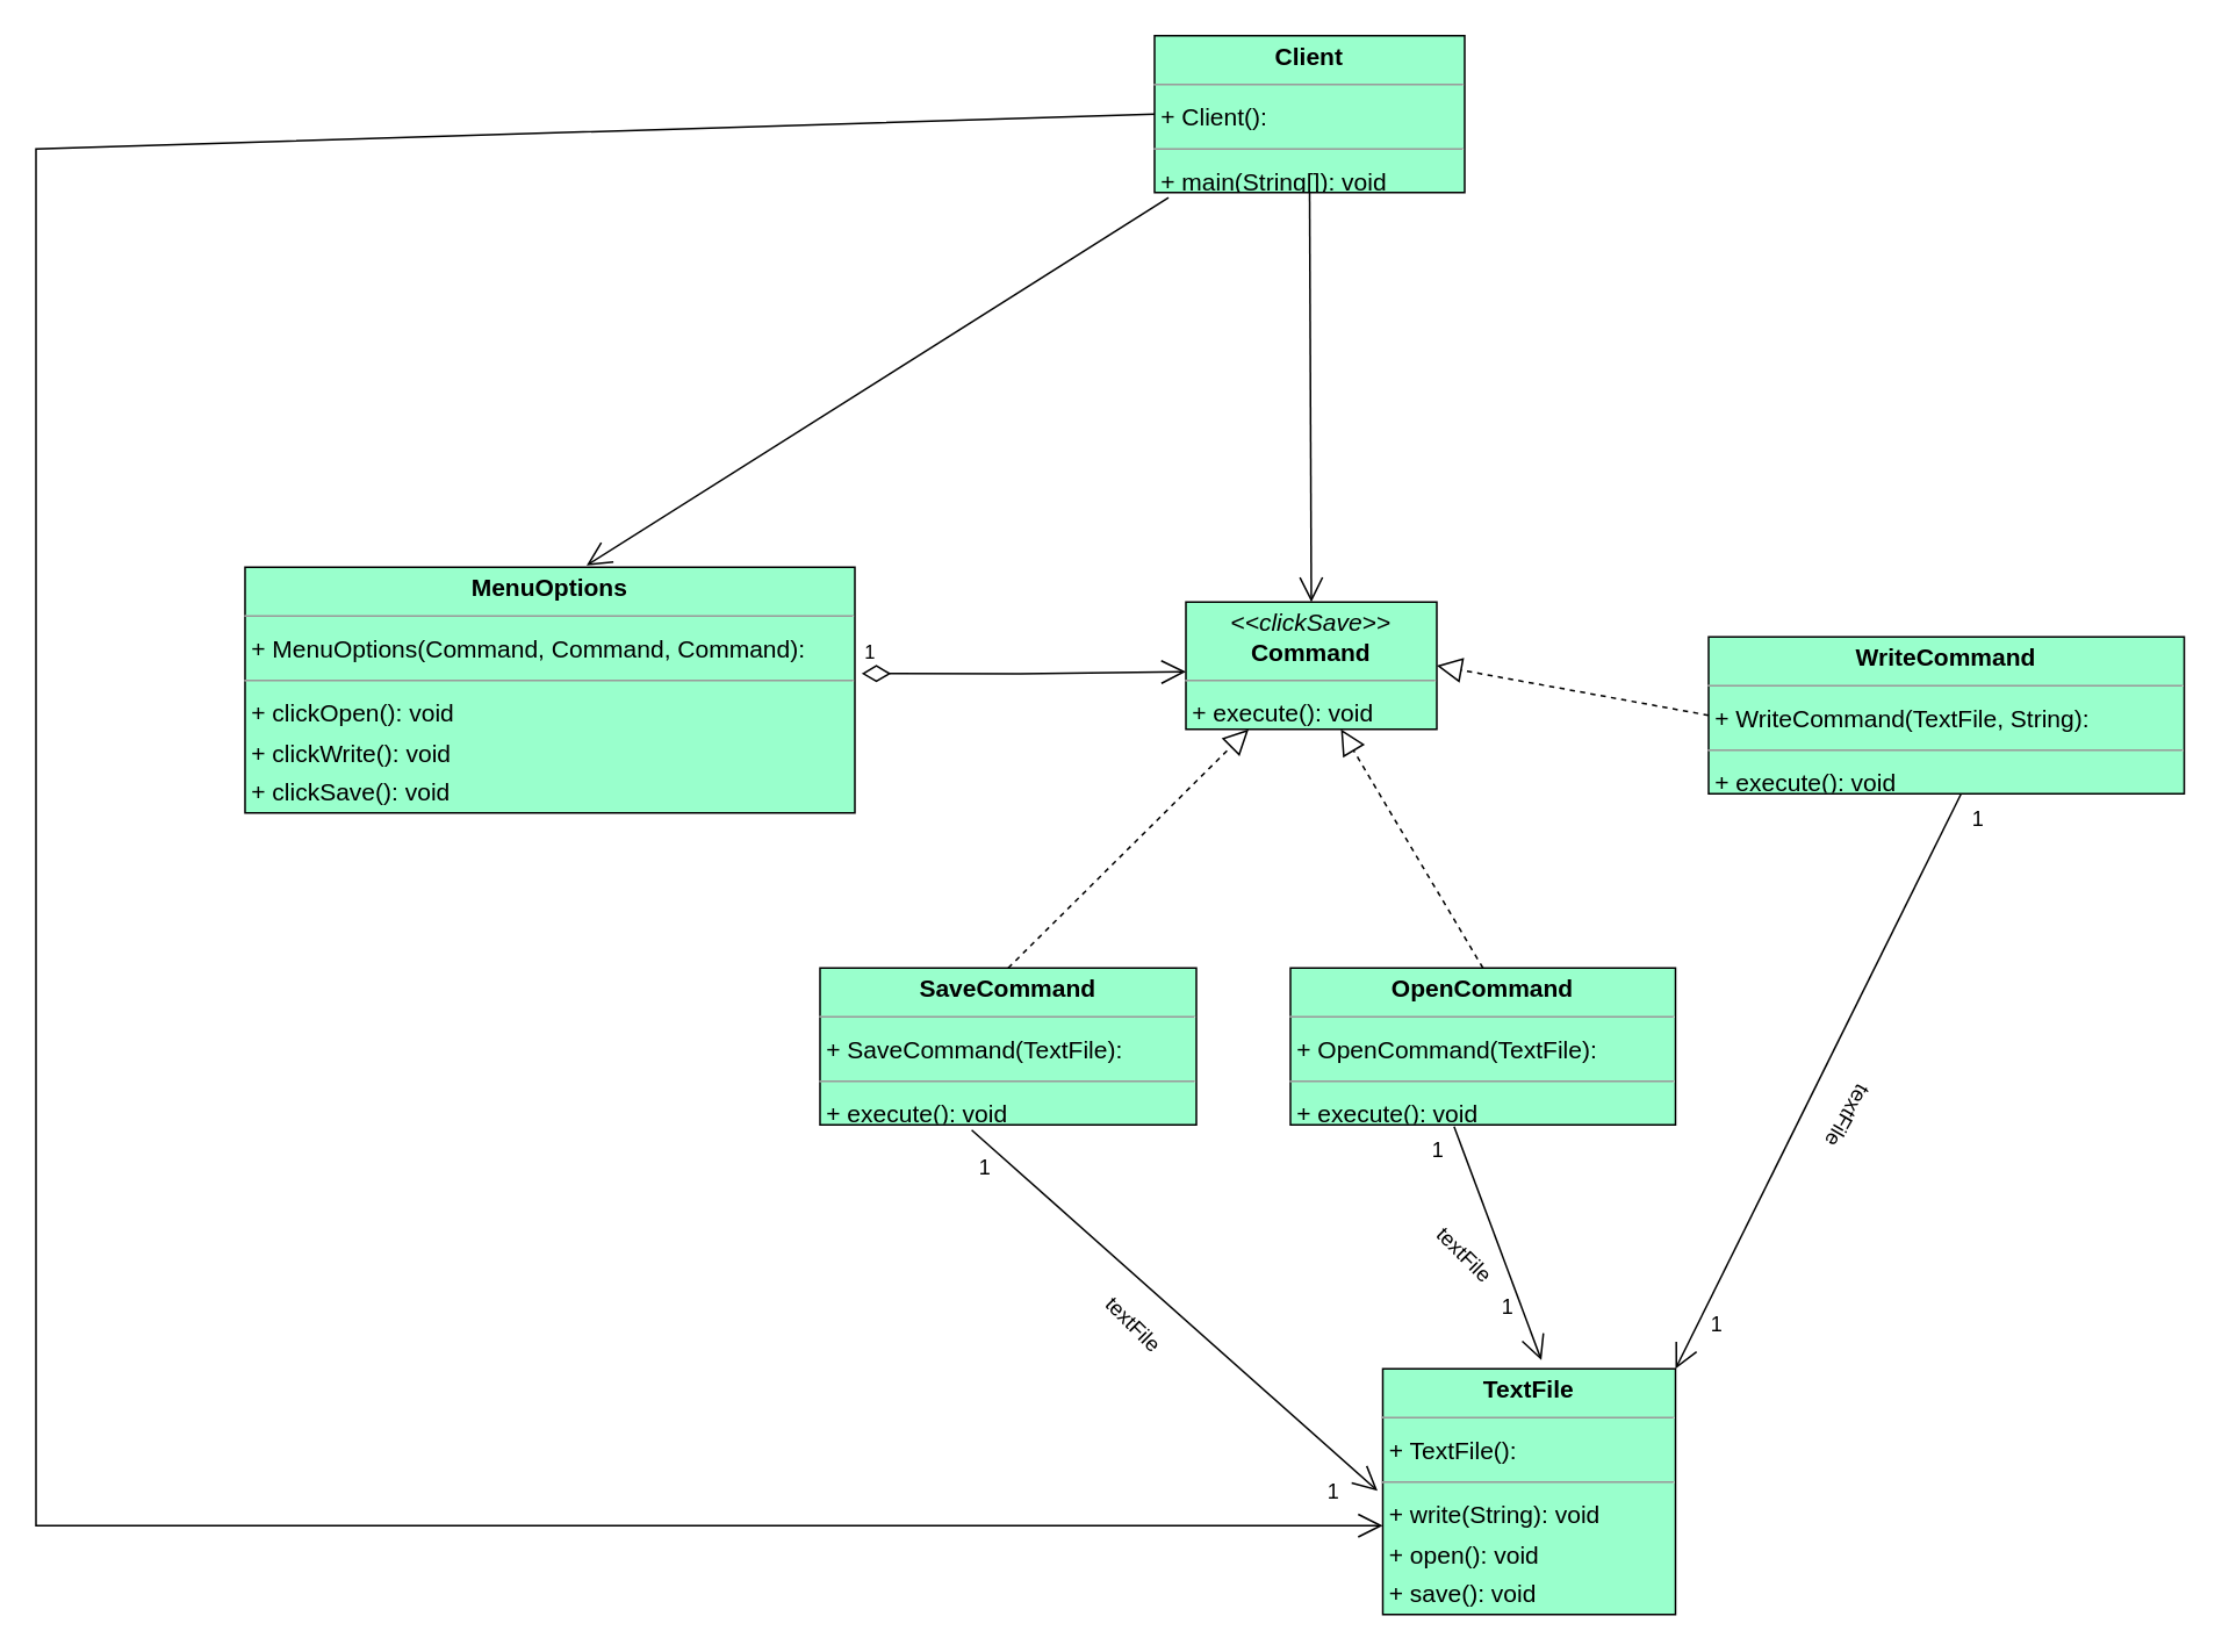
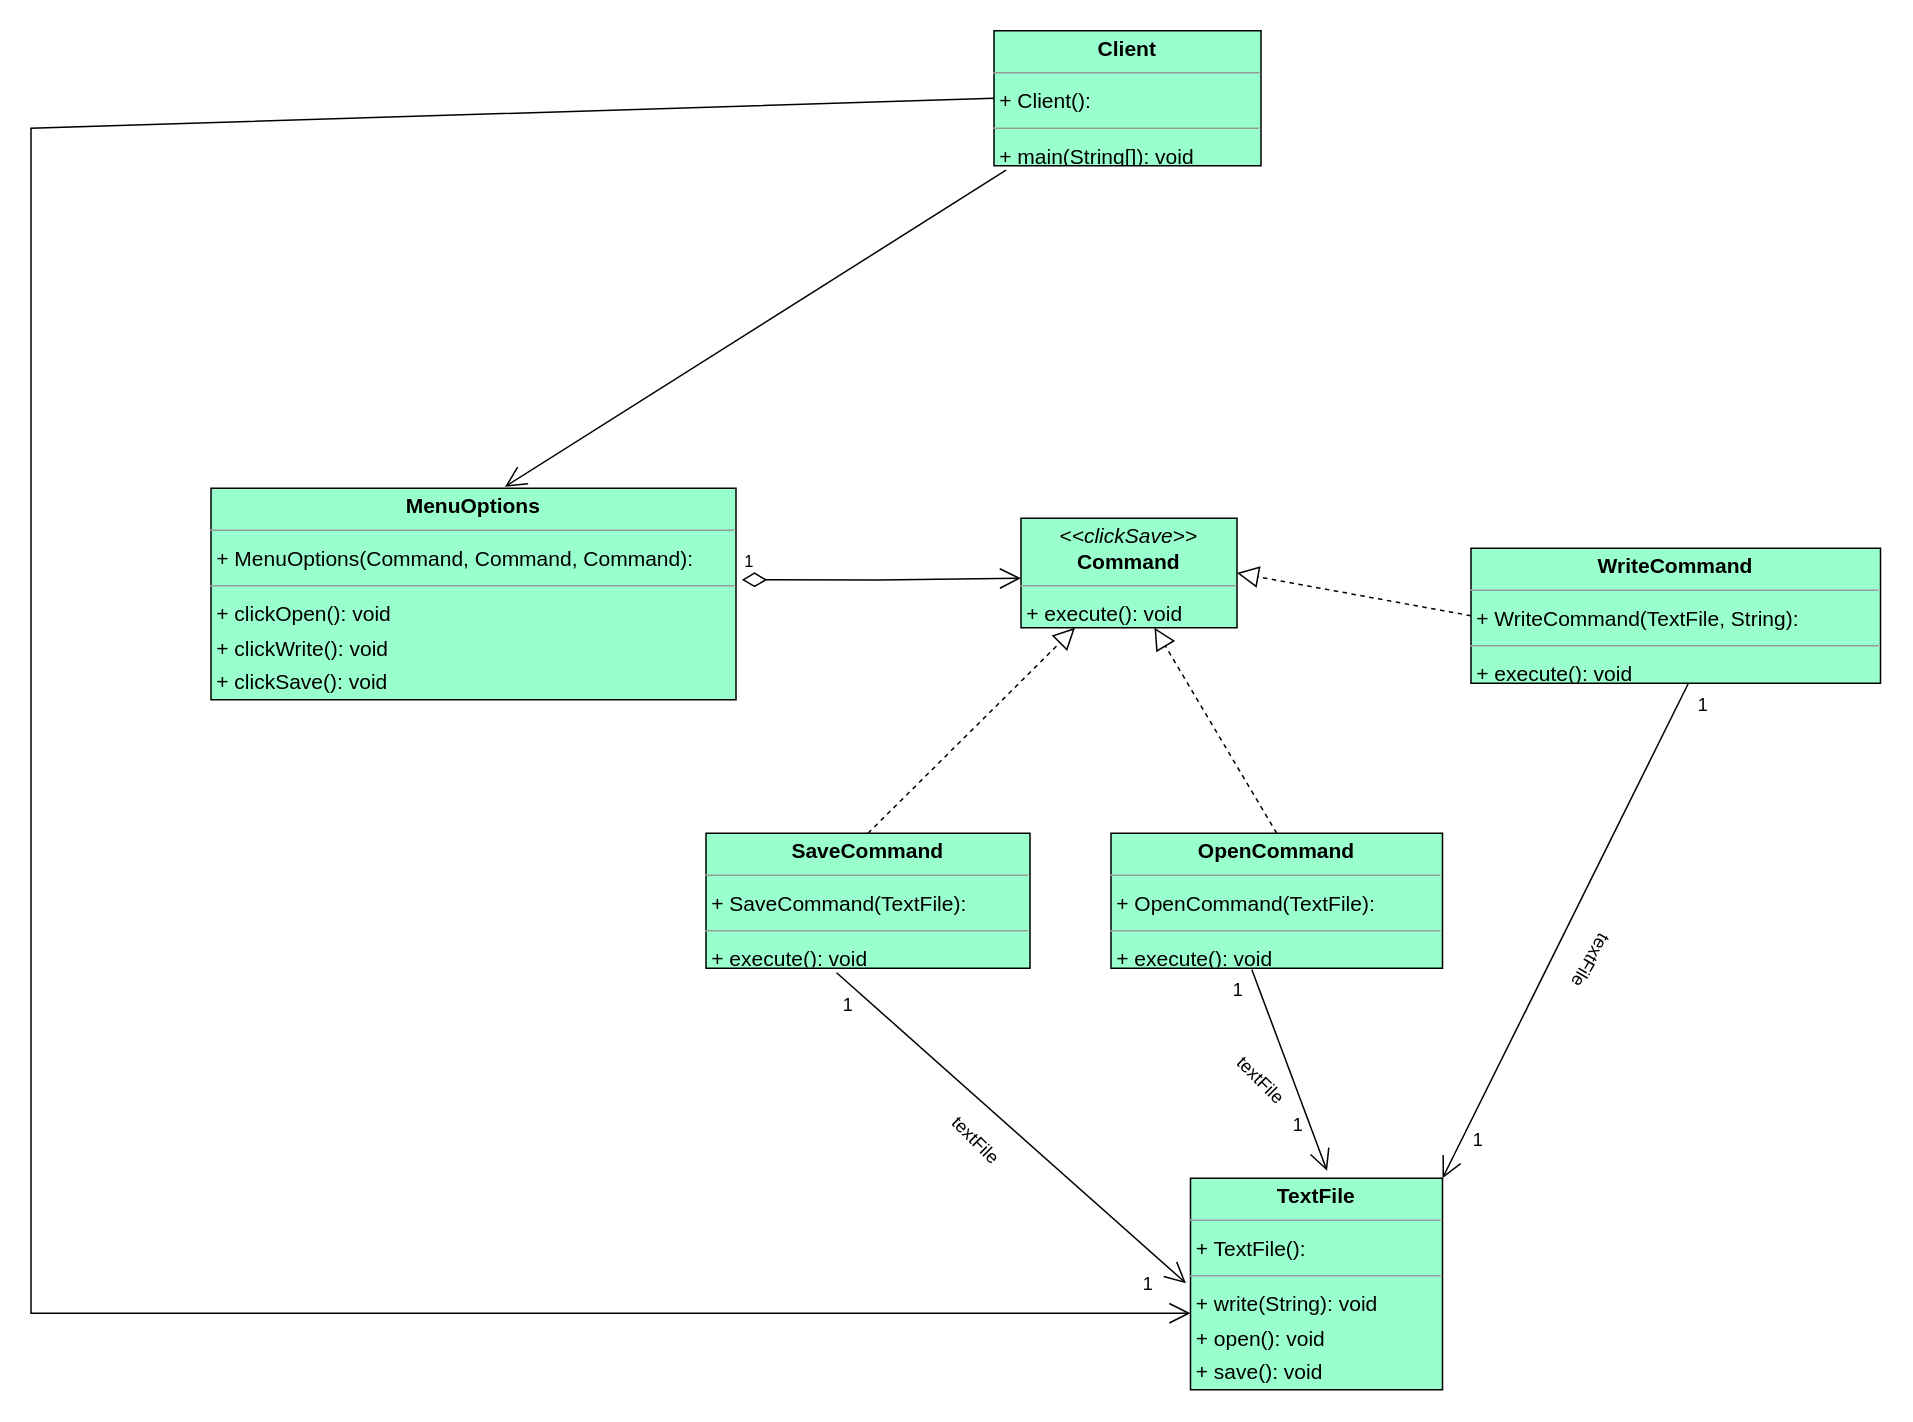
- <mxCell id="25" value="" style="endArrow=open;endFill=1;endSize=12;html=1;rounded=0;entryX=0.5;entryY=0;entryDx=0;entryDy=0;exitX=0.5;exitY=1;exitDx=0;exitDy=0;" edge="1" parent="1" source="2" target="3"><mxGeometry width="160" relative="1" as="geometry"><mxPoint x="680" y="195" as="sourcePoint" /><mxPoint x="840" y="195" as="targetPoint" /></mxGeometry></mxCell>
